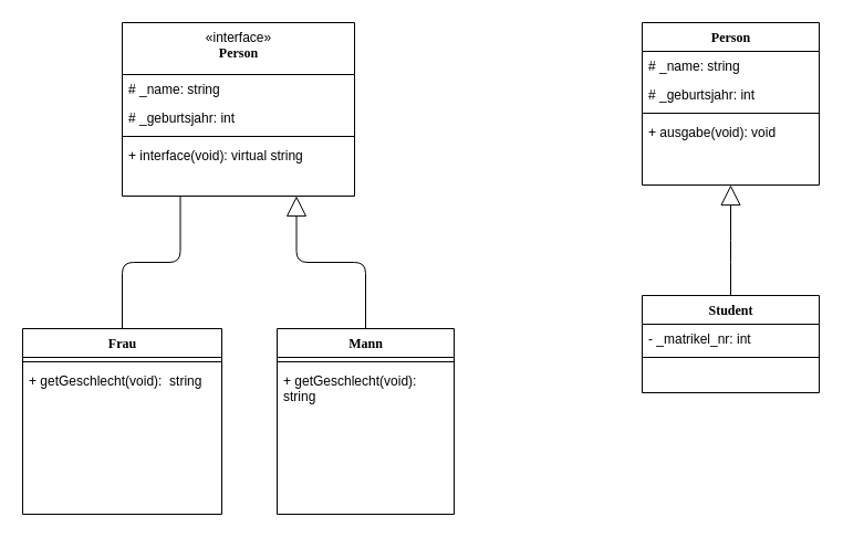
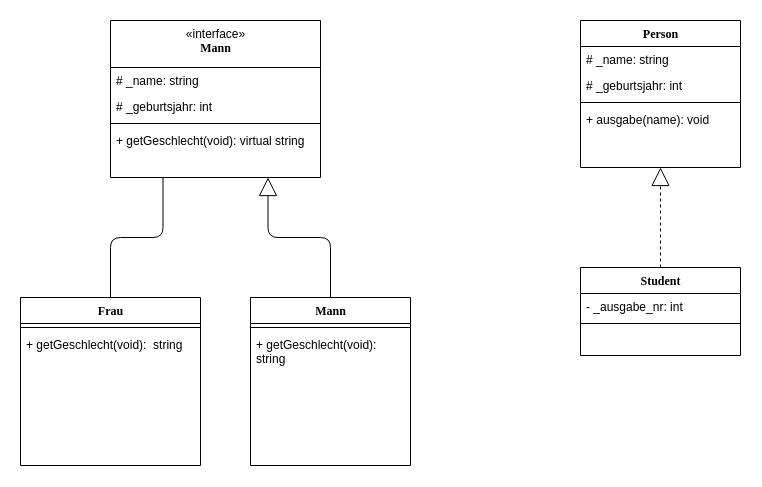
- <mxCell id="11" value="&lt;span style=&quot;font-family: &amp;#34;helvetica&amp;#34; ; font-weight: 400&quot;&gt;«interface»&lt;/span&gt;&lt;br&gt;Person" style="swimlane;html=1;fontStyle=1;align=center;verticalAlign=top;childLayout=stackLayout;horizontal=1;startSize=47;horizontalStack=0;resizeParent=1;resizeLast=0;collapsible=1;marginBottom=0;swimlaneFillColor=#ffffff;rounded=0;shadow=0;comic=0;labelBackgroundColor=none;strokeWidth=1;fillColor=none;fontFamily=Verdana;fontSize=12" parent="1" vertex="1"><mxGeometry x="110" y="20" width="210" height="157" as="geometry"><mxRectangle x="330" y="83" width="100" height="47" as="alternateBounds" /></mxGeometry></mxCell>
+ <mxCell id="11" value="&lt;span style=&quot;font-family: &amp;#34;helvetica&amp;#34; ; font-weight: 400&quot;&gt;«interface»&lt;/span&gt;&lt;br&gt;Mann" style="swimlane;html=1;fontStyle=1;align=center;verticalAlign=top;childLayout=stackLayout;horizontal=1;startSize=47;horizontalStack=0;resizeParent=1;resizeLast=0;collapsible=1;marginBottom=0;swimlaneFillColor=#ffffff;rounded=0;shadow=0;comic=0;labelBackgroundColor=none;strokeWidth=1;fillColor=none;fontFamily=Verdana;fontSize=12" parent="1" vertex="1"><mxGeometry x="110" y="20" width="210" height="157" as="geometry"><mxRectangle x="330" y="83" width="100" height="47" as="alternateBounds" /></mxGeometry></mxCell>
- <mxCell id="6" value="+ ausgabe(void): void" style="text;html=1;strokeColor=none;fillColor=none;align=left;verticalAlign=top;spacingLeft=4;spacingRight=4;whiteSpace=wrap;overflow=hidden;rotatable=0;points=[[0,0.5],[1,0.5]];portConstraint=eastwest;" parent="2" vertex="1"><mxGeometry y="86" width="160" height="26" as="geometry" /></mxCell>
+ <mxCell id="6" value="+ ausgabe(name): void" style="text;html=1;strokeColor=none;fillColor=none;align=left;verticalAlign=top;spacingLeft=4;spacingRight=4;whiteSpace=wrap;overflow=hidden;rotatable=0;points=[[0,0.5],[1,0.5]];portConstraint=eastwest;" parent="2" vertex="1"><mxGeometry y="86" width="160" height="26" as="geometry" /></mxCell>
- <mxCell id="15" value="+ interface(void): virtual string&lt;br&gt;" style="text;html=1;strokeColor=none;fillColor=none;align=left;verticalAlign=top;spacingLeft=4;spacingRight=4;whiteSpace=wrap;overflow=hidden;rotatable=0;points=[[0,0.5],[1,0.5]];portConstraint=eastwest;" parent="11" vertex="1"><mxGeometry y="107" width="210" height="26" as="geometry" /></mxCell>
+ <mxCell id="15" value="+ getGeschlecht(void): virtual string&lt;br&gt;" style="text;html=1;strokeColor=none;fillColor=none;align=left;verticalAlign=top;spacingLeft=4;spacingRight=4;whiteSpace=wrap;overflow=hidden;rotatable=0;points=[[0,0.5],[1,0.5]];portConstraint=eastwest;" parent="11" vertex="1"><mxGeometry y="107" width="210" height="26" as="geometry" /></mxCell>
- <mxCell id="7" style="edgeStyle=orthogonalEdgeStyle;html=1;labelBackgroundColor=none;startFill=0;startSize=8;endArrow=block;endFill=0;endSize=16;fontFamily=Verdana;fontSize=12;exitX=0.5;exitY=0;exitDx=0;exitDy=0;entryX=0.5;entryY=1;entryDx=0;entryDy=0;" parent="1" source="8" target="2" edge="1"><mxGeometry relative="1" as="geometry"><Array as="points"><mxPoint x="660" y="227" /><mxPoint x="660" y="227" /></Array></mxGeometry></mxCell>
+ <mxCell id="7" style="edgeStyle=orthogonalEdgeStyle;html=1;labelBackgroundColor=none;startFill=0;startSize=8;endArrow=block;endFill=0;endSize=16;fontFamily=Verdana;fontSize=12;exitX=0.5;exitY=0;exitDx=0;exitDy=0;entryX=0.5;entryY=1;entryDx=0;entryDy=0;dashed=1;" parent="1" source="8" target="2" edge="1"><mxGeometry relative="1" as="geometry"><Array as="points"><mxPoint x="660" y="227" /><mxPoint x="660" y="227" /></Array></mxGeometry></mxCell>
- <mxCell id="9" value="- _matrikel_nr: int" style="text;html=1;strokeColor=none;fillColor=none;align=left;verticalAlign=top;spacingLeft=4;spacingRight=4;whiteSpace=wrap;overflow=hidden;rotatable=0;points=[[0,0.5],[1,0.5]];portConstraint=eastwest;" parent="8" vertex="1"><mxGeometry y="26" width="160" height="26" as="geometry" /></mxCell>
+ <mxCell id="9" value="- _ausgabe_nr: int" style="text;html=1;strokeColor=none;fillColor=none;align=left;verticalAlign=top;spacingLeft=4;spacingRight=4;whiteSpace=wrap;overflow=hidden;rotatable=0;points=[[0,0.5],[1,0.5]];portConstraint=eastwest;" parent="8" vertex="1"><mxGeometry y="26" width="160" height="26" as="geometry" /></mxCell>
